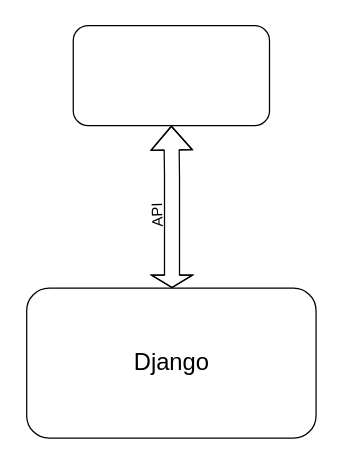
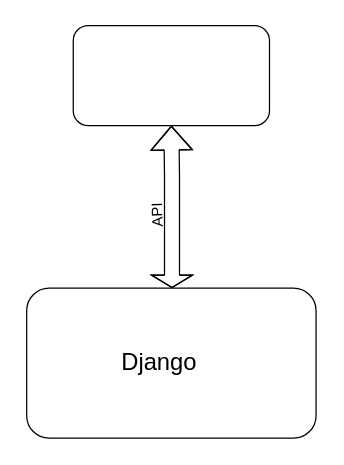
- <mxCell id="6" value="Django" style="text;html=1;strokeColor=none;fillColor=none;align=center;verticalAlign=middle;whiteSpace=wrap;rounded=0;fontSize=19;" parent="1" vertex="1"><mxGeometry x="81.5" y="270" width="110" height="40" as="geometry" /></mxCell>
+ <mxCell id="6" value="Django" style="text;html=1;strokeColor=none;fillColor=none;align=center;verticalAlign=middle;whiteSpace=wrap;rounded=0;fontSize=19;" parent="1" vertex="1"><mxGeometry x="71.5" y="270" width="110" height="40" as="geometry" /></mxCell>
